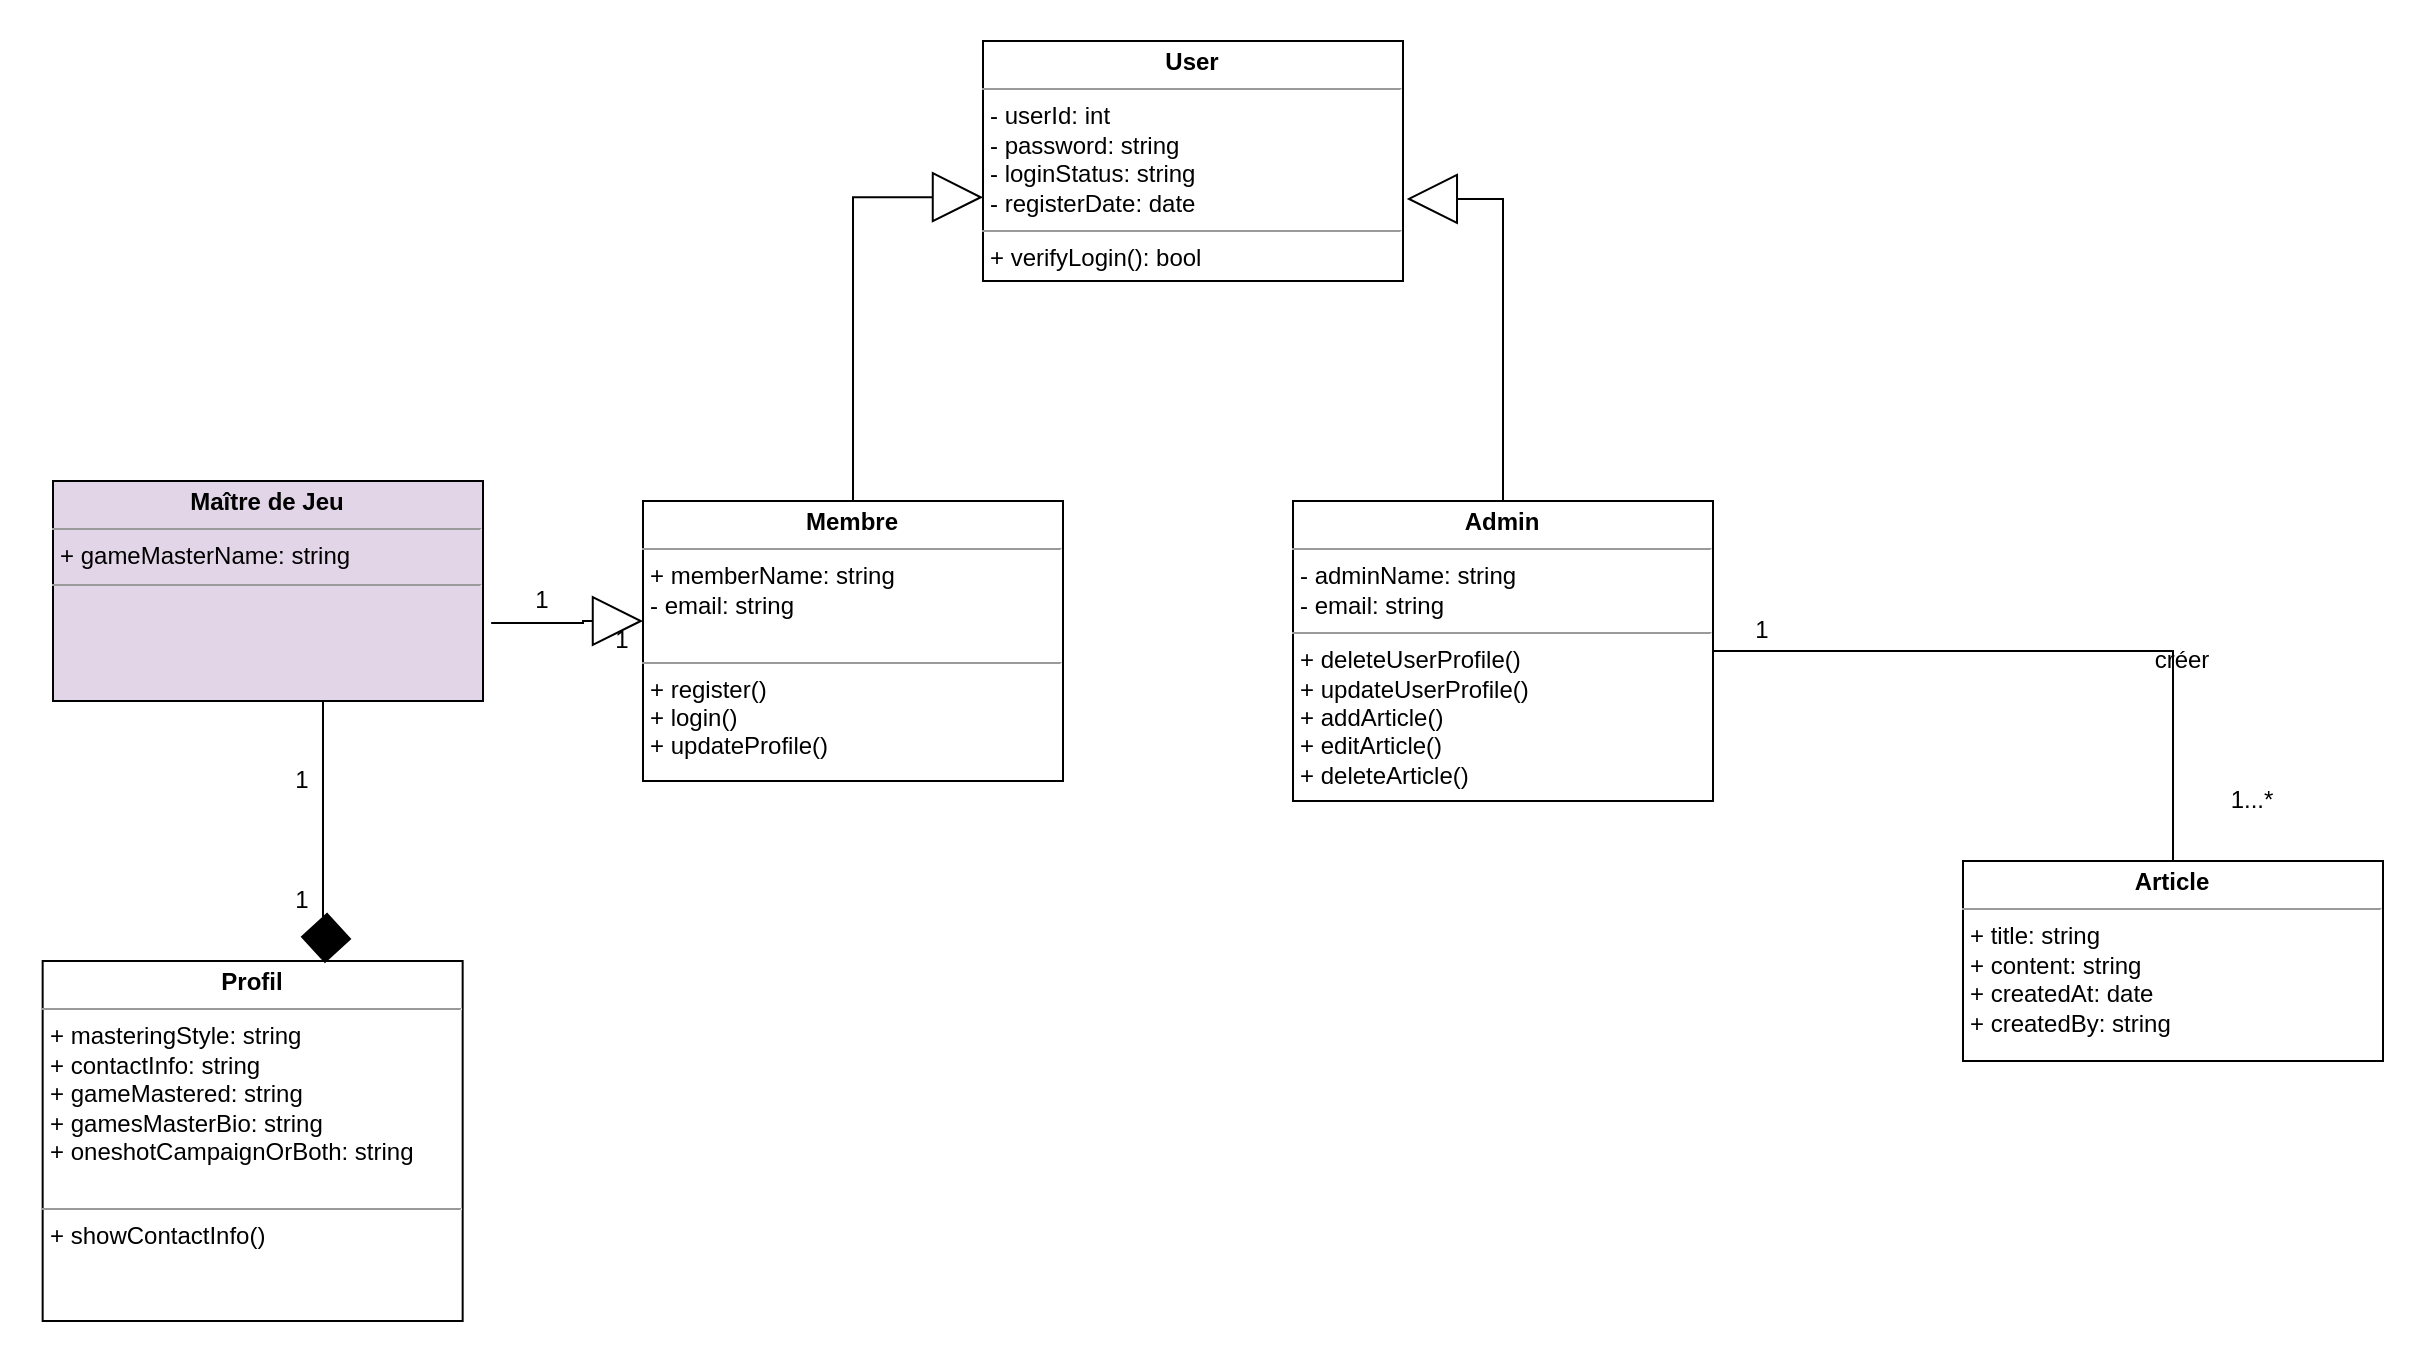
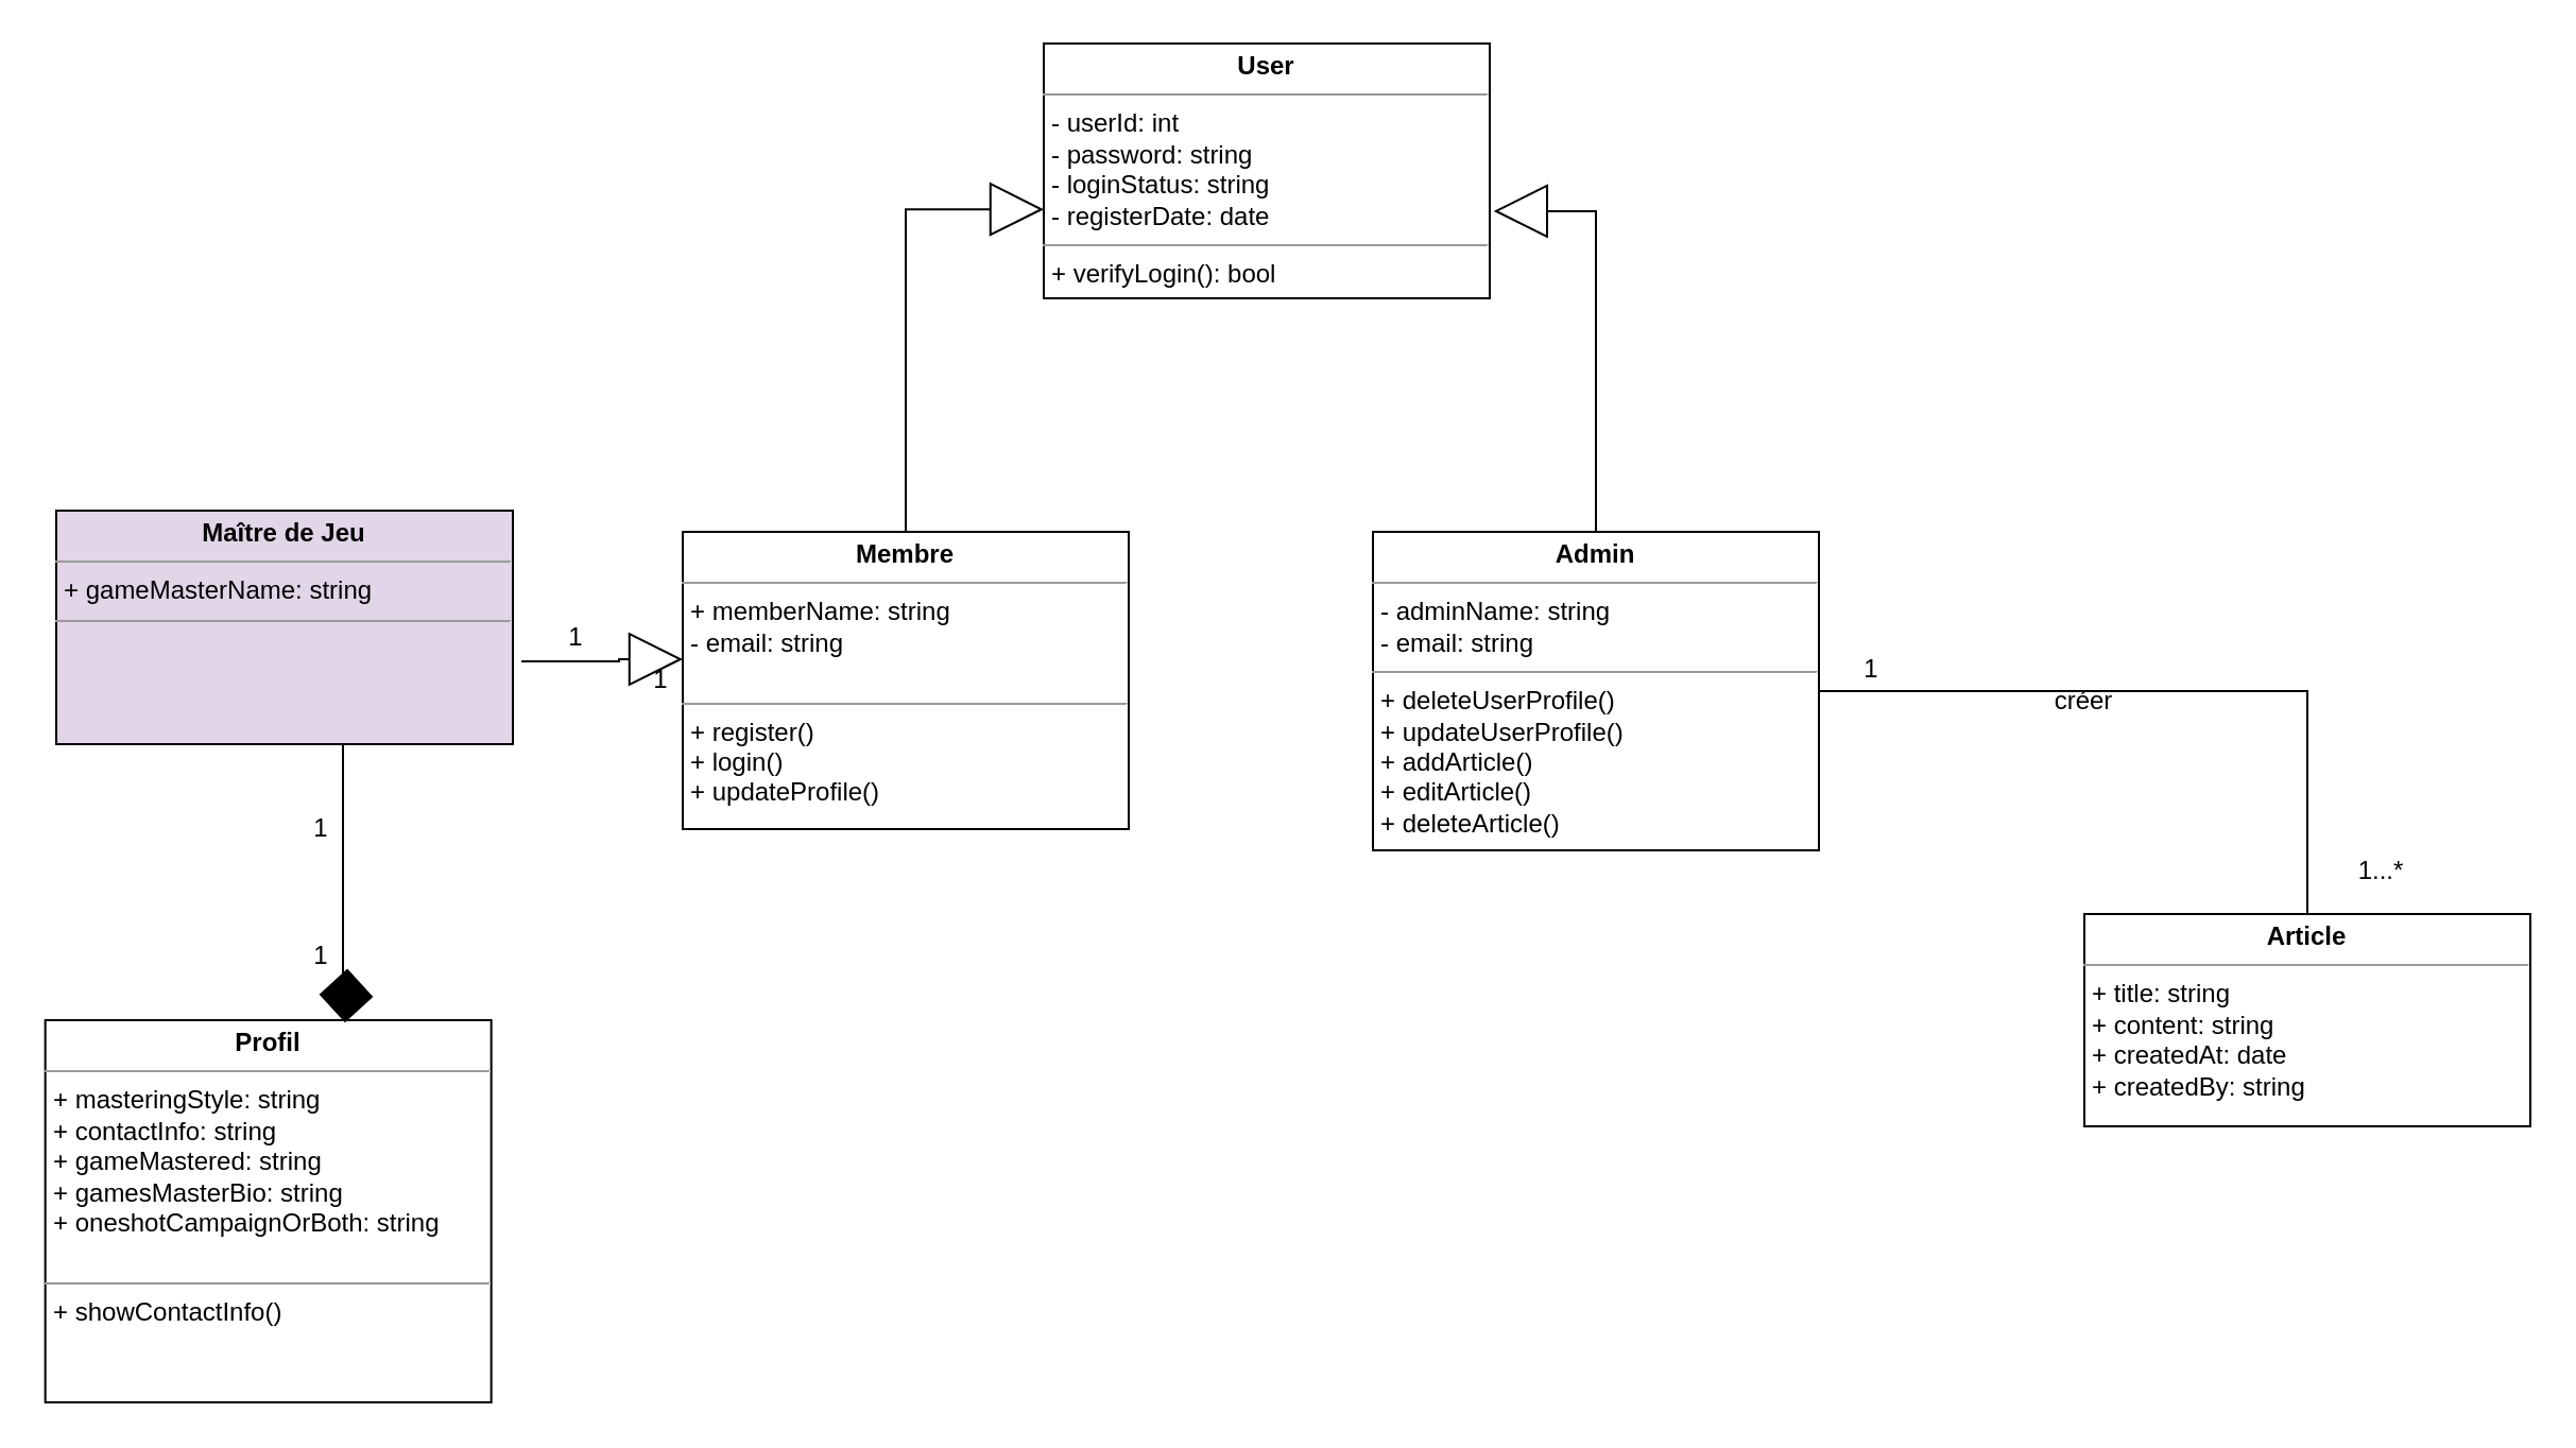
- <mxCell id="15" value="créer" style="text;html=1;strokeColor=none;fillColor=none;align=center;verticalAlign=middle;whiteSpace=wrap;rounded=0;" vertex="1" parent="1"><mxGeometry x="1071" y="320" width="40" height="20" as="geometry" /></mxCell>
+ <mxCell id="15" value="créer" style="text;html=1;strokeColor=none;fillColor=none;align=center;verticalAlign=middle;whiteSpace=wrap;rounded=0;" vertex="1" parent="1"><mxGeometry x="961" y="320" width="40" height="20" as="geometry" /></mxCell>
- <mxCell id="16" value="1...*" style="text;html=1;strokeColor=none;fillColor=none;align=center;verticalAlign=middle;whiteSpace=wrap;rounded=0;" vertex="1" parent="1"><mxGeometry x="1106" y="390" width="40" height="20" as="geometry" /></mxCell>
+ <mxCell id="16" value="1...*" style="text;html=1;strokeColor=none;fillColor=none;align=center;verticalAlign=middle;whiteSpace=wrap;rounded=0;" vertex="1" parent="1"><mxGeometry x="1101" y="400" width="40" height="20" as="geometry" /></mxCell>
